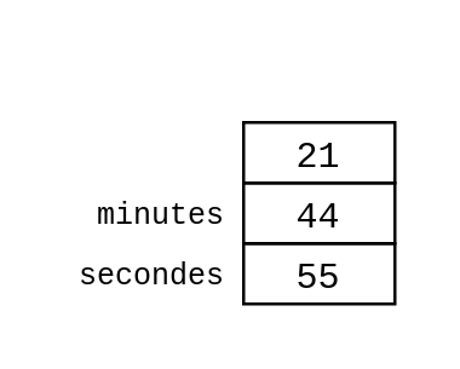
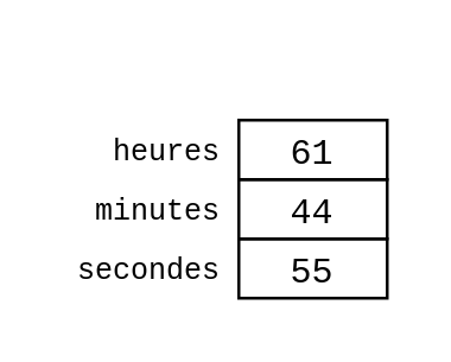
+ <mxCell id="6" value="heures" style="text;spacingLeft=4;spacingRight=4;overflow=hidden;rotatable=0;points=[[0,0.5],[1,0.5]];portConstraint=eastwest;fontSize=10;align=right;fontFamily=Courier New;fontStyle=0;verticalAlign=middle;" parent="2" vertex="1"><mxGeometry y="20" width="60" height="20" as="geometry" /></mxCell>
- <mxCell id="3" value="21" style="text;spacingLeft=4;spacingRight=4;overflow=hidden;rotatable=0;points=[[0,0.5],[1,0.5]];portConstraint=eastwest;fontSize=12;align=center;fontFamily=Courier New;fontStyle=0;strokeColor=#000000;verticalAlign=middle;" parent="2" vertex="1"><mxGeometry x="60" y="20" width="50" height="20" as="geometry" /></mxCell>
+ <mxCell id="3" value="61" style="text;spacingLeft=4;spacingRight=4;overflow=hidden;rotatable=0;points=[[0,0.5],[1,0.5]];portConstraint=eastwest;fontSize=12;align=center;fontFamily=Courier New;fontStyle=0;strokeColor=#000000;verticalAlign=middle;" parent="2" vertex="1"><mxGeometry x="60" y="20" width="50" height="20" as="geometry" /></mxCell>
